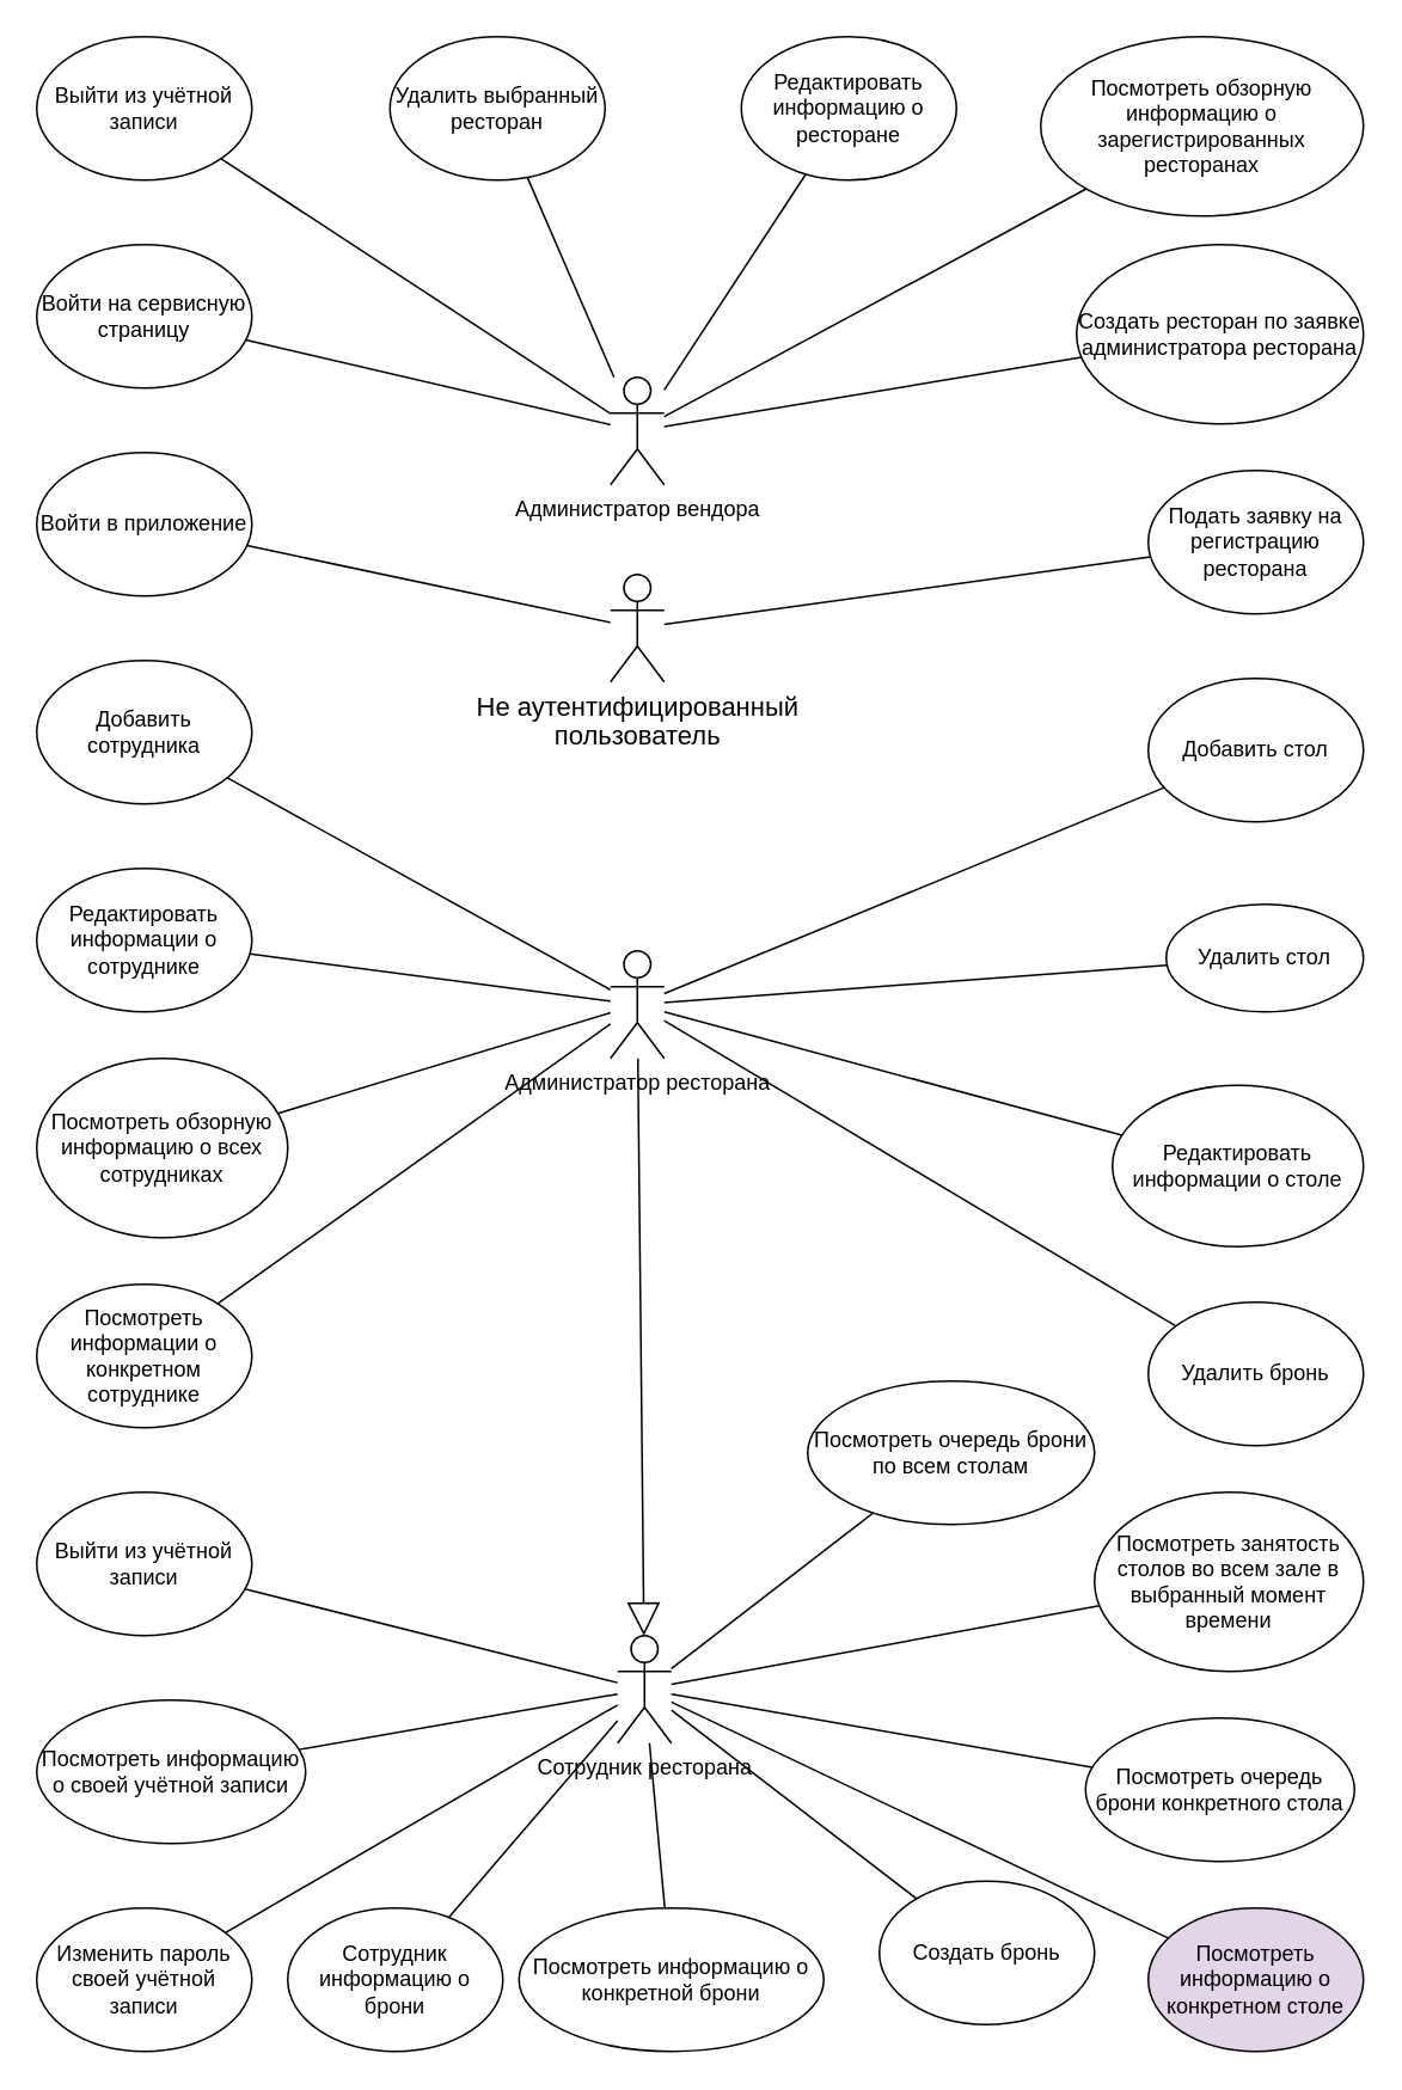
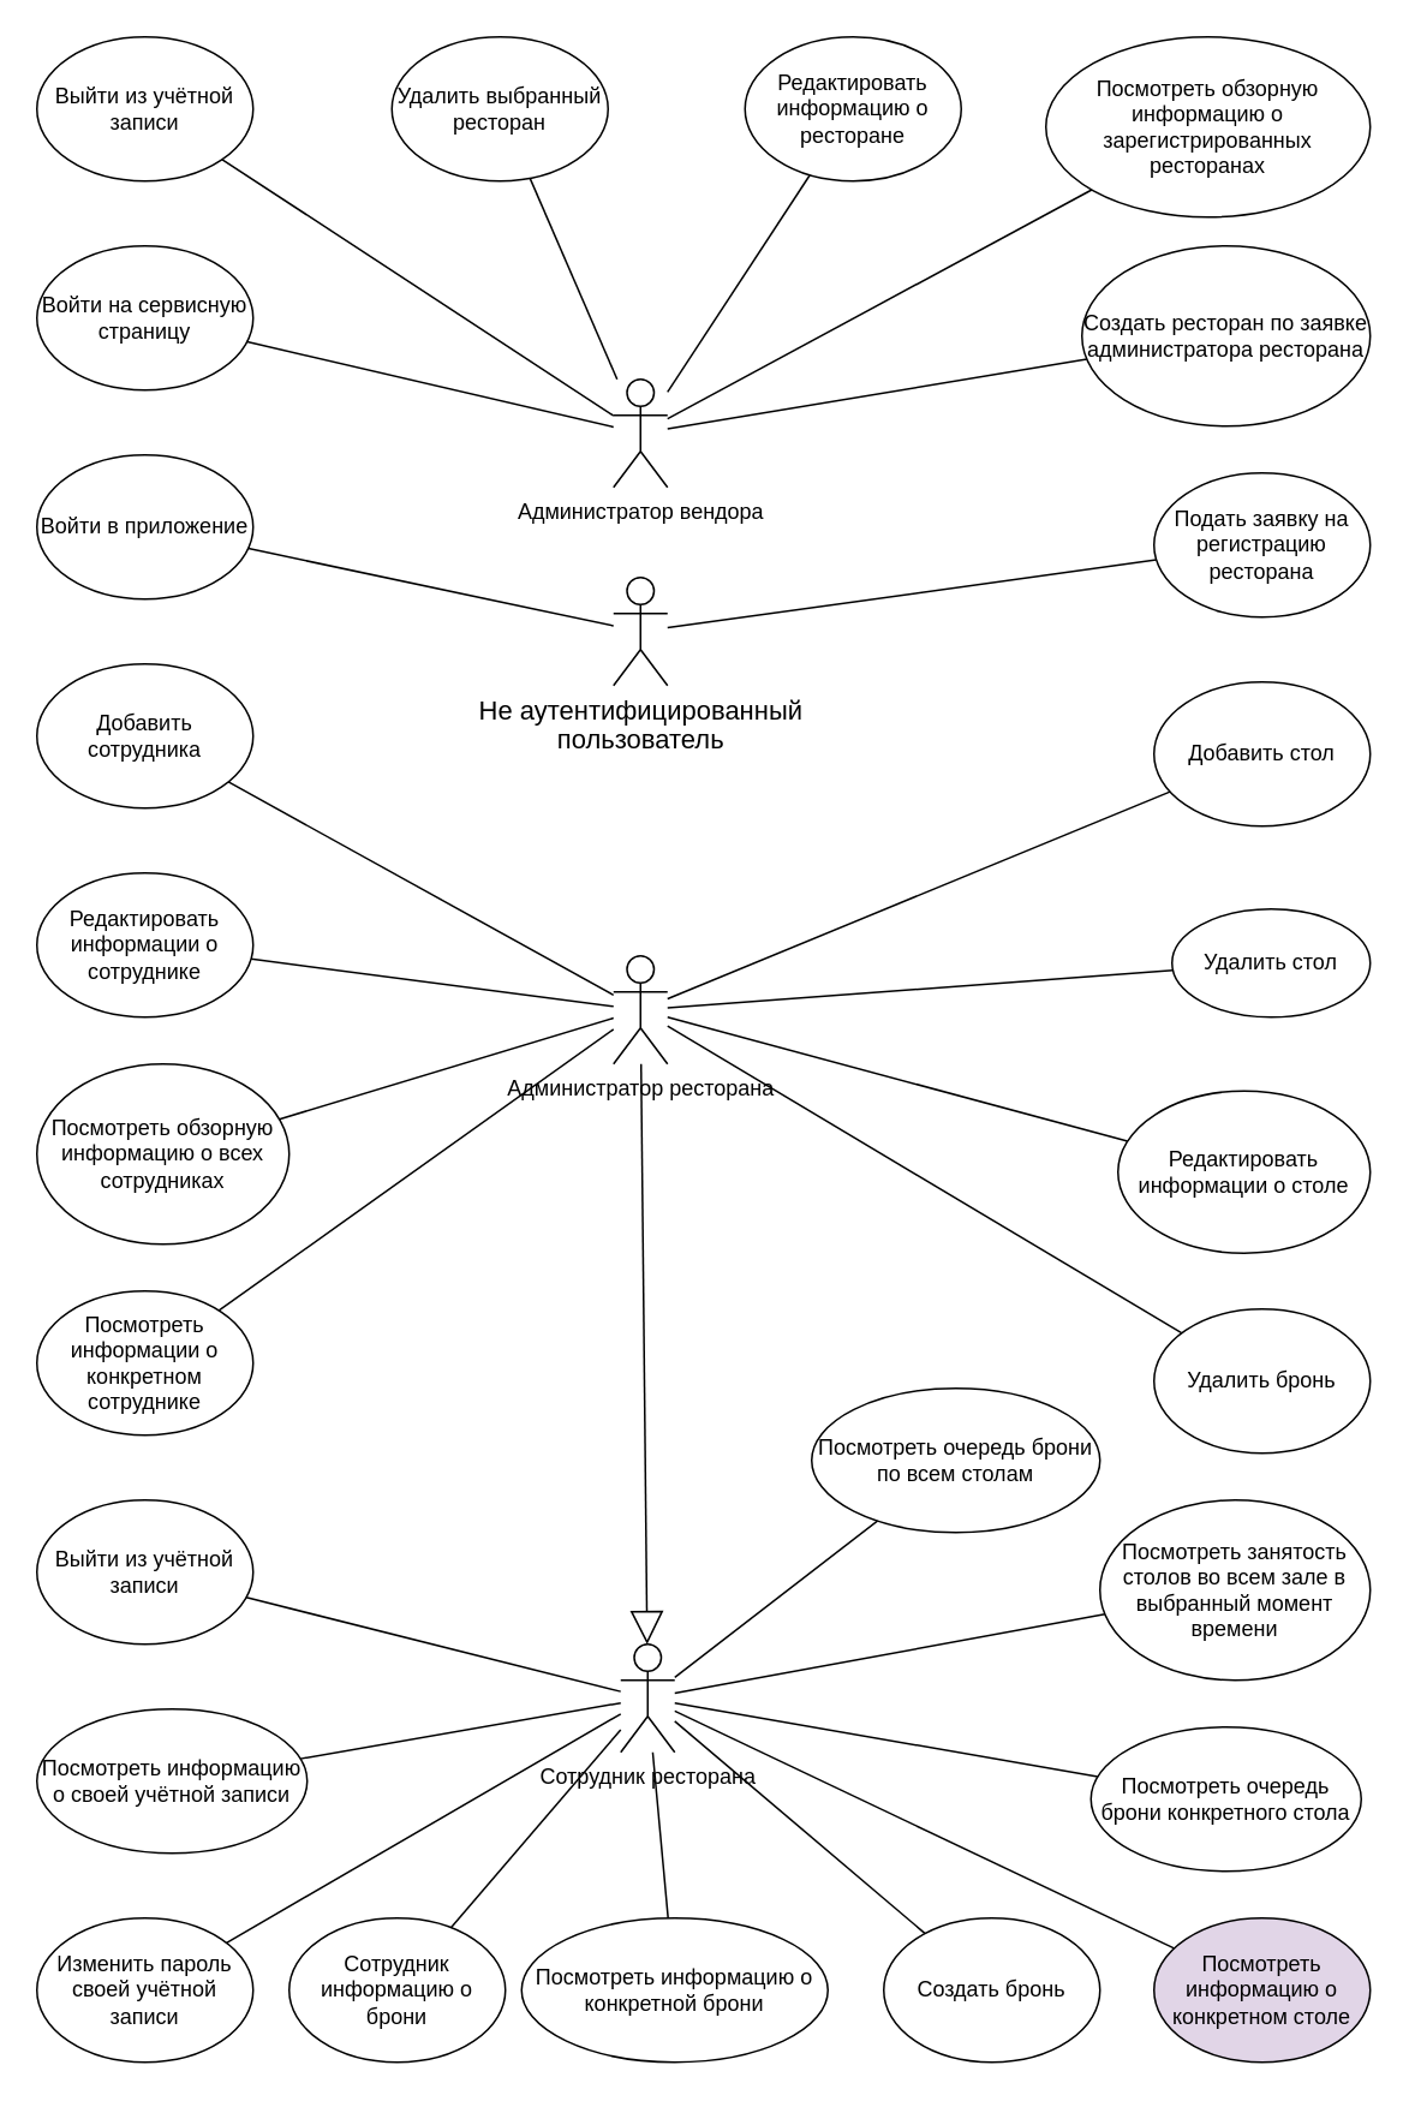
- <mxCell id="29" value="Создать бронь" style="ellipse;whiteSpace=wrap;html=1;flipH=1;" parent="1" vertex="1"><mxGeometry x="490" y="1049" width="120" height="80" as="geometry" /></mxCell>
+ <mxCell id="29" value="Создать бронь" style="ellipse;whiteSpace=wrap;html=1;flipH=1;" parent="1" vertex="1"><mxGeometry x="490" y="1064" width="120" height="80" as="geometry" /></mxCell>
